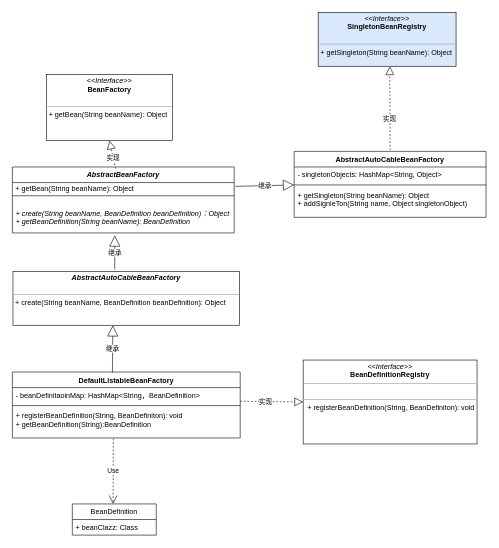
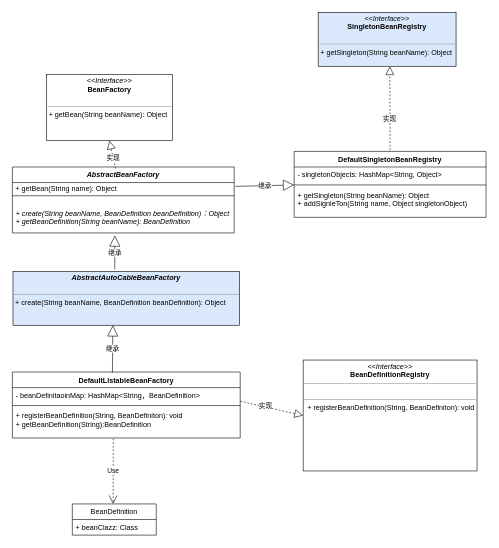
- <mxCell id="10" value="AbstractAutoCableBeanFactory" style="swimlane;fontStyle=1;align=center;verticalAlign=top;childLayout=stackLayout;horizontal=1;startSize=26;horizontalStack=0;resizeParent=1;resizeParentMax=0;resizeLast=0;collapsible=1;marginBottom=0;" parent="1" vertex="1"><mxGeometry x="490" y="252" width="320" height="110" as="geometry" /></mxCell>
+ <mxCell id="10" value="DefaultSingletonBeanRegistry" style="swimlane;fontStyle=1;align=center;verticalAlign=top;childLayout=stackLayout;horizontal=1;startSize=26;horizontalStack=0;resizeParent=1;resizeParentMax=0;resizeLast=0;collapsible=1;marginBottom=0;" parent="1" vertex="1"><mxGeometry x="490" y="252" width="320" height="110" as="geometry" /></mxCell>
- <mxCell id="4" value="&lt;span&gt;&amp;nbsp;+ getBean(String beanName): Object&lt;/span&gt;" style="text;html=1;align=left;verticalAlign=middle;resizable=0;points=[];autosize=1;strokeColor=none;fillColor=none;fontStyle=0" vertex="1" parent="3"><mxGeometry y="26" width="370" height="20" as="geometry" /></mxCell>
+ <mxCell id="4" value="&lt;span&gt;&amp;nbsp;+ getBean(String name): Object&lt;/span&gt;" style="text;html=1;align=left;verticalAlign=middle;resizable=0;points=[];autosize=1;strokeColor=none;fillColor=none;fontStyle=0" vertex="1" parent="3"><mxGeometry y="26" width="370" height="20" as="geometry" /></mxCell>
- <mxCell id="17" value="&lt;p style=&quot;margin: 0px ; margin-top: 4px ; text-align: center&quot;&gt;&lt;b&gt;&lt;i&gt;AbstractAutoCableBeanFactory&lt;/i&gt;&lt;/b&gt;&lt;/p&gt;&lt;p style=&quot;margin: 0px ; margin-left: 4px&quot;&gt;&lt;br&gt;&lt;/p&gt;&lt;hr size=&quot;1&quot;&gt;&lt;p style=&quot;margin: 0px ; margin-left: 4px&quot;&gt;+ create(String beanName, BeanDefinition beanDefinition): Object&lt;/p&gt;" style="verticalAlign=top;align=left;overflow=fill;fontSize=12;fontFamily=Helvetica;html=1;" parent="1" vertex="1"><mxGeometry x="21" y="452" width="378" height="90" as="geometry" /></mxCell>
+ <mxCell id="17" value="&lt;p style=&quot;margin: 0px ; margin-top: 4px ; text-align: center&quot;&gt;&lt;b&gt;&lt;i&gt;AbstractAutoCableBeanFactory&lt;/i&gt;&lt;/b&gt;&lt;/p&gt;&lt;p style=&quot;margin: 0px ; margin-left: 4px&quot;&gt;&lt;br&gt;&lt;/p&gt;&lt;hr size=&quot;1&quot;&gt;&lt;p style=&quot;margin: 0px ; margin-left: 4px&quot;&gt;+ create(String beanName, BeanDefinition beanDefinition): Object&lt;/p&gt;" style="verticalAlign=top;align=left;overflow=fill;fontSize=12;fontFamily=Helvetica;html=1;fillColor=#dae8fc;" parent="1" vertex="1"><mxGeometry x="21" y="452" width="378" height="90" as="geometry" /></mxCell>
- <mxCell id="24" value="&lt;p style=&quot;margin: 0px ; margin-top: 4px ; text-align: center&quot;&gt;&lt;i&gt;&amp;lt;&amp;lt;Interface&amp;gt;&amp;gt;&lt;/i&gt;&lt;br&gt;&lt;b&gt;BeanDefinitionRegistry&lt;/b&gt;&lt;/p&gt;&lt;hr size=&quot;1&quot;&gt;&lt;p style=&quot;margin: 0px ; margin-left: 4px&quot;&gt;&lt;br&gt;&lt;/p&gt;&lt;hr size=&quot;1&quot;&gt;&lt;p style=&quot;margin: 0px ; margin-left: 4px&quot;&gt;&amp;nbsp;+ registerBeanDefinition(String, BeanDefiniton): void&lt;br&gt;&lt;/p&gt;" style="verticalAlign=top;align=left;overflow=fill;fontSize=12;fontFamily=Helvetica;html=1;" vertex="1" parent="1"><mxGeometry x="505" y="600" width="290" height="140" as="geometry" /></mxCell>
+ <mxCell id="24" value="&lt;p style=&quot;margin: 0px ; margin-top: 4px ; text-align: center&quot;&gt;&lt;i&gt;&amp;lt;&amp;lt;Interface&amp;gt;&amp;gt;&lt;/i&gt;&lt;br&gt;&lt;b&gt;BeanDefinitionRegistry&lt;/b&gt;&lt;/p&gt;&lt;hr size=&quot;1&quot;&gt;&lt;p style=&quot;margin: 0px ; margin-left: 4px&quot;&gt;&lt;br&gt;&lt;/p&gt;&lt;hr size=&quot;1&quot;&gt;&lt;p style=&quot;margin: 0px ; margin-left: 4px&quot;&gt;&amp;nbsp;+ registerBeanDefinition(String, BeanDefiniton): void&lt;br&gt;&lt;/p&gt;" style="verticalAlign=top;align=left;overflow=fill;fontSize=12;fontFamily=Helvetica;html=1;" vertex="1" parent="1"><mxGeometry x="505" y="600" width="290" height="185" as="geometry" /></mxCell>
